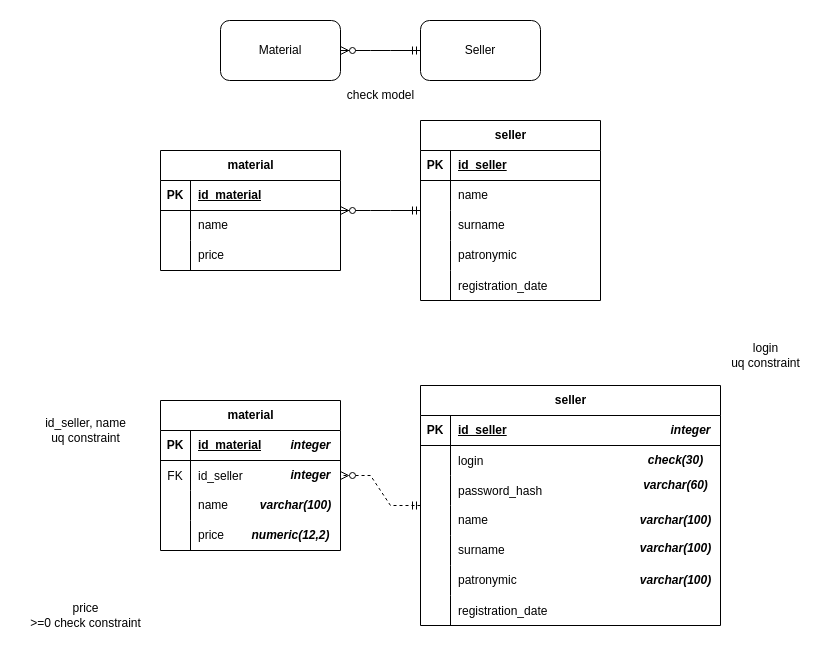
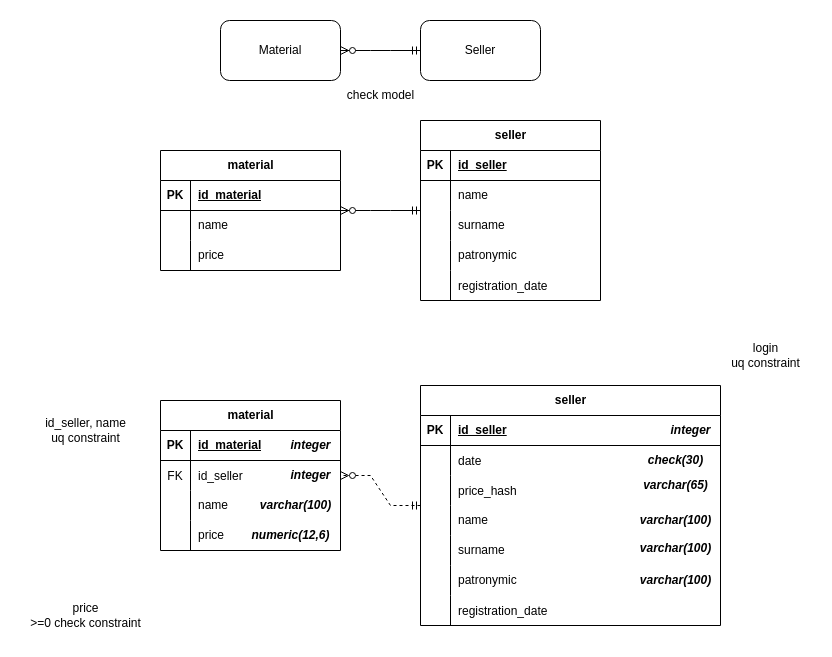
- <mxCell id="52" value="login" style="shape=partialRectangle;connectable=0;fillColor=none;top=0;left=0;bottom=0;right=0;align=left;spacingLeft=6;overflow=hidden;" parent="50" vertex="1"><mxGeometry x="30" width="270" height="30" as="geometry"><mxRectangle width="270" height="30" as="alternateBounds" /></mxGeometry></mxCell>
+ <mxCell id="52" value="date" style="shape=partialRectangle;connectable=0;fillColor=none;top=0;left=0;bottom=0;right=0;align=left;spacingLeft=6;overflow=hidden;" parent="50" vertex="1"><mxGeometry x="30" width="270" height="30" as="geometry"><mxRectangle width="270" height="30" as="alternateBounds" /></mxGeometry></mxCell>
- <mxCell id="79" value="varchar(60)" style="text;html=1;align=center;verticalAlign=middle;resizable=0;points=[];autosize=1;strokeColor=none;fillColor=none;fontStyle=3" parent="1" vertex="1"><mxGeometry x="630" y="470" width="90" height="30" as="geometry" /></mxCell>
+ <mxCell id="79" value="varchar(65)" style="text;html=1;align=center;verticalAlign=middle;resizable=0;points=[];autosize=1;strokeColor=none;fillColor=none;fontStyle=3" parent="1" vertex="1"><mxGeometry x="630" y="470" width="90" height="30" as="geometry" /></mxCell>
- <mxCell id="55" value="password_hash" style="shape=partialRectangle;connectable=0;fillColor=none;top=0;left=0;bottom=0;right=0;align=left;spacingLeft=6;overflow=hidden;" parent="53" vertex="1"><mxGeometry x="30" width="270" height="30" as="geometry"><mxRectangle width="270" height="30" as="alternateBounds" /></mxGeometry></mxCell>
+ <mxCell id="55" value="price_hash" style="shape=partialRectangle;connectable=0;fillColor=none;top=0;left=0;bottom=0;right=0;align=left;spacingLeft=6;overflow=hidden;" parent="53" vertex="1"><mxGeometry x="30" width="270" height="30" as="geometry"><mxRectangle width="270" height="30" as="alternateBounds" /></mxGeometry></mxCell>
- <mxCell id="73" value="numeric(12,2)" style="text;html=1;align=center;verticalAlign=middle;resizable=0;points=[];autosize=1;strokeColor=none;fillColor=none;fontStyle=3" parent="1" vertex="1"><mxGeometry x="240" y="520" width="100" height="30" as="geometry" /></mxCell>
+ <mxCell id="73" value="numeric(12,6)" style="text;html=1;align=center;verticalAlign=middle;resizable=0;points=[];autosize=1;strokeColor=none;fillColor=none;fontStyle=3" parent="1" vertex="1"><mxGeometry x="240" y="520" width="100" height="30" as="geometry" /></mxCell>
